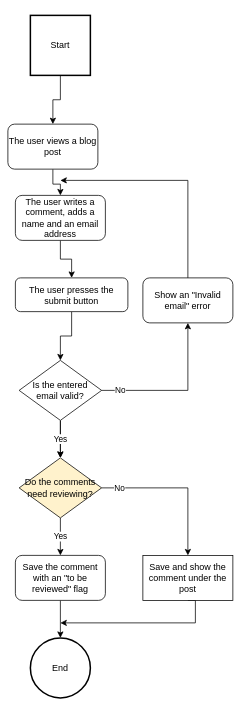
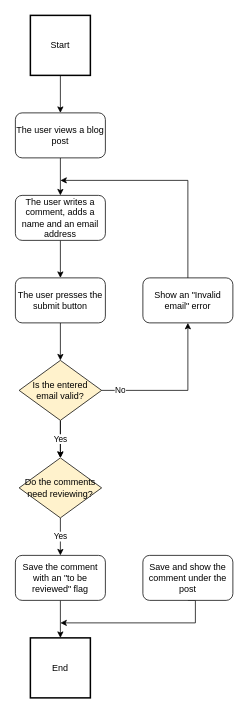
- <mxCell id="6" value="The user views a blog post" style="rounded=1;whiteSpace=wrap;html=1;strokeWidth=1;" vertex="1" parent="1"><mxGeometry x="10" y="165" width="120" height="60" as="geometry" /></mxCell>
+ <mxCell id="6" value="The user views a blog post" style="rounded=1;whiteSpace=wrap;html=1;strokeWidth=1;" vertex="1" parent="1"><mxGeometry x="20" y="150" width="120" height="60" as="geometry" /></mxCell>
- <mxCell id="10" value="The user presses the submit button" style="rounded=1;whiteSpace=wrap;html=1;strokeWidth=1;" vertex="1" parent="1"><mxGeometry x="20" y="370" width="150" height="45" as="geometry" /></mxCell>
+ <mxCell id="10" value="The user presses the submit button" style="rounded=1;whiteSpace=wrap;html=1;strokeWidth=1;" vertex="1" parent="1"><mxGeometry x="20" y="370" width="120" height="60" as="geometry" /></mxCell>
- <mxCell id="14" value="&lt;div&gt;Is the entered&lt;/div&gt;&lt;div&gt;email valid?&lt;br&gt;&lt;/div&gt;" style="rhombus;whiteSpace=wrap;html=1;strokeWidth=1;" vertex="1" parent="1"><mxGeometry x="25" y="480" width="110" height="80" as="geometry" /></mxCell>
+ <mxCell id="14" value="&lt;div&gt;Is the entered&lt;/div&gt;&lt;div&gt;email valid?&lt;br&gt;&lt;/div&gt;" style="rhombus;whiteSpace=wrap;html=1;strokeWidth=1;fillColor=#fff2cc;" vertex="1" parent="1"><mxGeometry x="25" y="480" width="110" height="80" as="geometry" /></mxCell>
- <mxCell id="16" value="No" style="edgeStyle=orthogonalEdgeStyle;rounded=0;orthogonalLoop=1;jettySize=auto;html=1;" edge="1" parent="1" source="17" target="23"><mxGeometry x="-0.767" relative="1" as="geometry"><mxPoint as="offset" /></mxGeometry></mxCell>
- <mxCell id="23" value="Save and show the comment under the post" style="whiteSpace=wrap;html=1;strokeWidth=1;rounded=0;" vertex="1" parent="1"><mxGeometry x="190" y="740" width="120" height="60" as="geometry" /></mxCell>
+ <mxCell id="23" value="Save and show the comment under the post" style="rounded=1;whiteSpace=wrap;html=1;strokeWidth=1;" vertex="1" parent="1"><mxGeometry x="190" y="740" width="120" height="60" as="geometry" /></mxCell>
- <mxCell id="4" value="&lt;div&gt;End&lt;/div&gt;" style="ellipse;whiteSpace=wrap;html=1;aspect=fixed;strokeWidth=2;" vertex="1" parent="1"><mxGeometry x="40" y="850" width="80" height="80" as="geometry" /></mxCell>
+ <mxCell id="4" value="&lt;div&gt;End&lt;/div&gt;" style="whiteSpace=wrap;html=1;aspect=fixed;strokeWidth=2;rounded=0;" vertex="1" parent="1"><mxGeometry x="40" y="850" width="80" height="80" as="geometry" /></mxCell>
